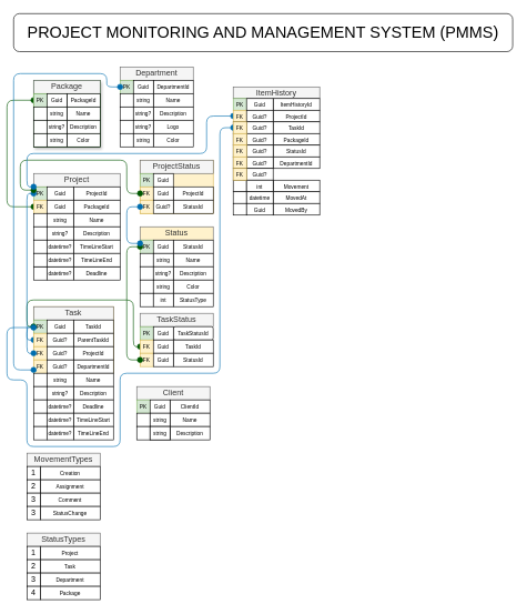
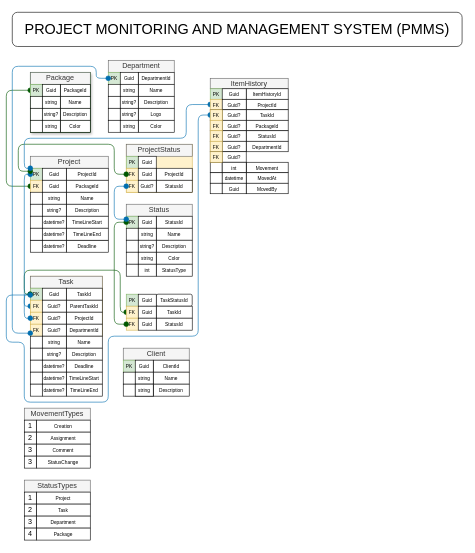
- <mxCell id="57" value="Status" style="rounded=0;whiteSpace=wrap;html=1;fillColor=#fff2cc;fontColor=#333333;strokeColor=#666666;" parent="56" vertex="1"><mxGeometry width="110" height="20" as="geometry" /></mxCell>
+ <mxCell id="57" value="Status" style="rounded=0;whiteSpace=wrap;html=1;fillColor=#f5f5f5;fontColor=#333333;strokeColor=#666666;" parent="56" vertex="1"><mxGeometry width="110" height="20" as="geometry" /></mxCell>
- <mxCell id="106" value="TaskStatus" style="rounded=0;whiteSpace=wrap;html=1;fillColor=#f5f5f5;fontColor=#333333;strokeColor=#666666;" parent="105" vertex="1"><mxGeometry width="110" height="20" as="geometry" /></mxCell>
